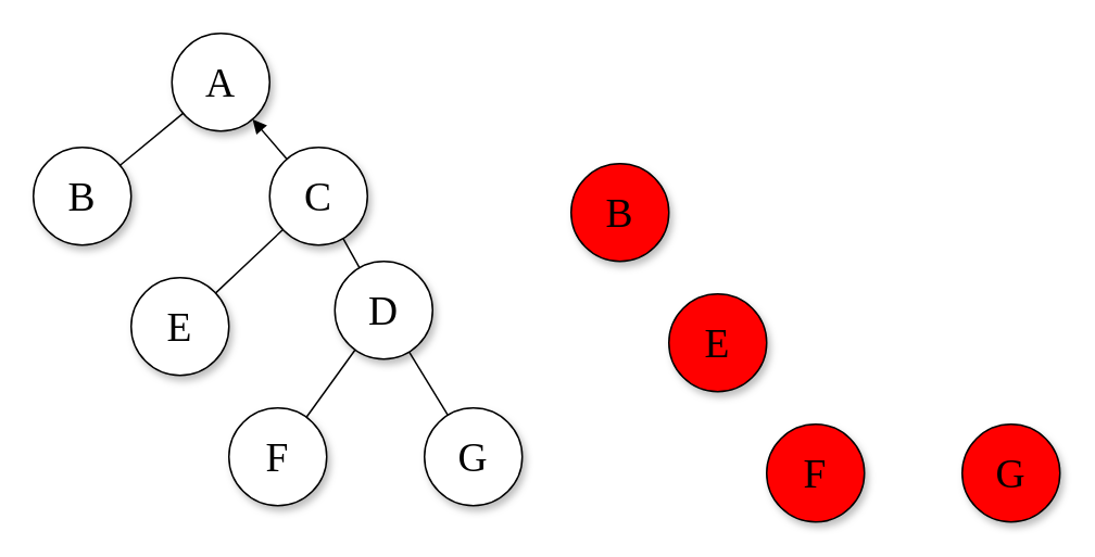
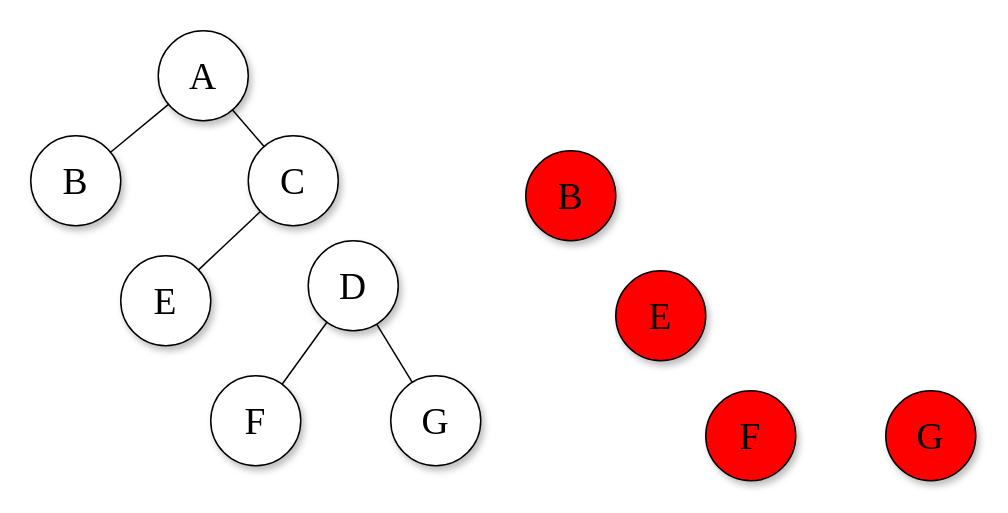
- <mxCell id="9" value="" style="endArrow=block;html=1;" parent="1" source="5" edge="1" target="2"><mxGeometry width="50" height="50" relative="1" as="geometry"><mxPoint x="-6" y="266" as="sourcePoint" /><mxPoint x="-30" y="210" as="targetPoint" /></mxGeometry></mxCell>
+ <mxCell id="9" value="" style="endArrow=none;html=1;" parent="1" source="5" edge="1" target="2"><mxGeometry width="50" height="50" relative="1" as="geometry"><mxPoint x="-6" y="266" as="sourcePoint" /><mxPoint x="-30" y="210" as="targetPoint" /></mxGeometry></mxCell>
- <mxCell id="7" value="" style="endArrow=none;html=1;" parent="1" source="5" edge="1" target="6"><mxGeometry width="50" height="50" relative="1" as="geometry"><mxPoint x="50" y="340" as="sourcePoint" /><mxPoint x="100" y="290" as="targetPoint" /></mxGeometry></mxCell>
